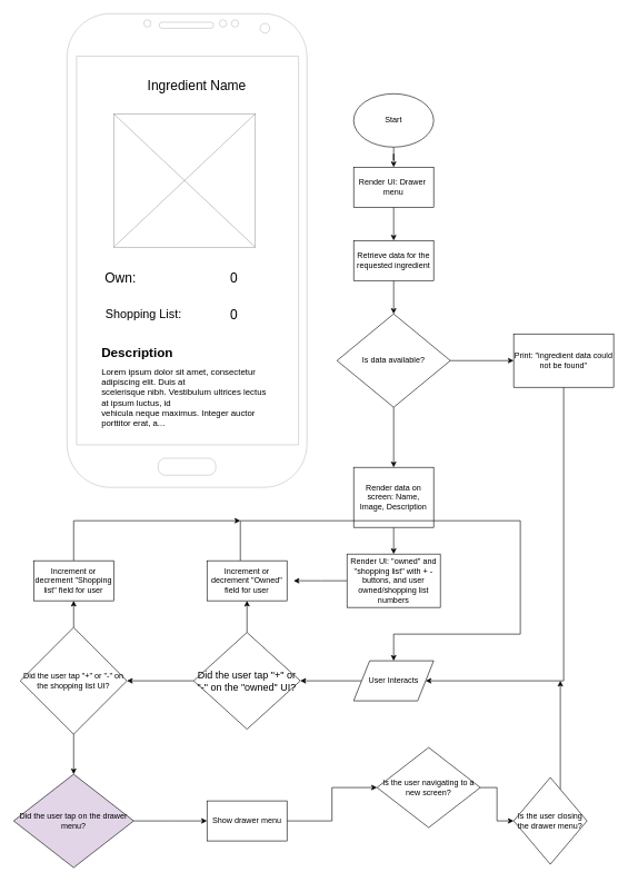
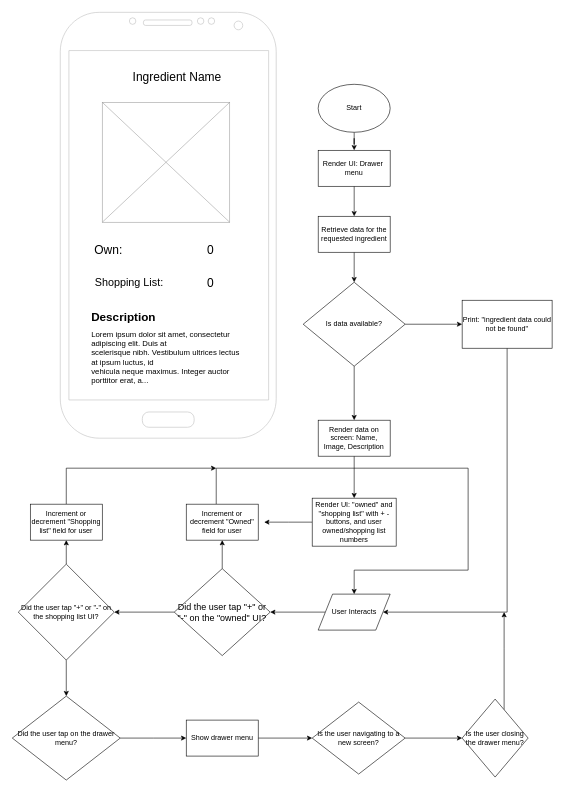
- <mxCell id="12" value="Render data on screen: Name, Image, Description" style="rounded=0;whiteSpace=wrap;html=1;" parent="1" vertex="1"><mxGeometry x="530" y="700" width="120" height="90" as="geometry" /></mxCell>
+ <mxCell id="12" value="Render data on screen: Name, Image, Description" style="rounded=0;whiteSpace=wrap;html=1;" parent="1" vertex="1"><mxGeometry x="530" y="700" width="120" height="60" as="geometry" /></mxCell>
- <mxCell id="32" value="Is the user navigating to a new screen?" style="rhombus;whiteSpace=wrap;html=1;" parent="1" vertex="1"><mxGeometry x="565" y="1120" width="155" height="120" as="geometry" /></mxCell>
+ <mxCell id="32" value="Is the user navigating to a new screen?" style="rhombus;whiteSpace=wrap;html=1;" parent="1" vertex="1"><mxGeometry x="520" y="1170" width="155" height="120" as="geometry" /></mxCell>
- <mxCell id="26" value="Did the user tap on the drawer menu?" style="rhombus;whiteSpace=wrap;html=1;fillColor=#e1d5e7;" parent="1" vertex="1"><mxGeometry x="20" y="1160" width="180" height="140" as="geometry" /></mxCell>
+ <mxCell id="26" value="Did the user tap on the drawer menu?" style="rhombus;whiteSpace=wrap;html=1;" parent="1" vertex="1"><mxGeometry x="20" y="1160" width="180" height="140" as="geometry" /></mxCell>
